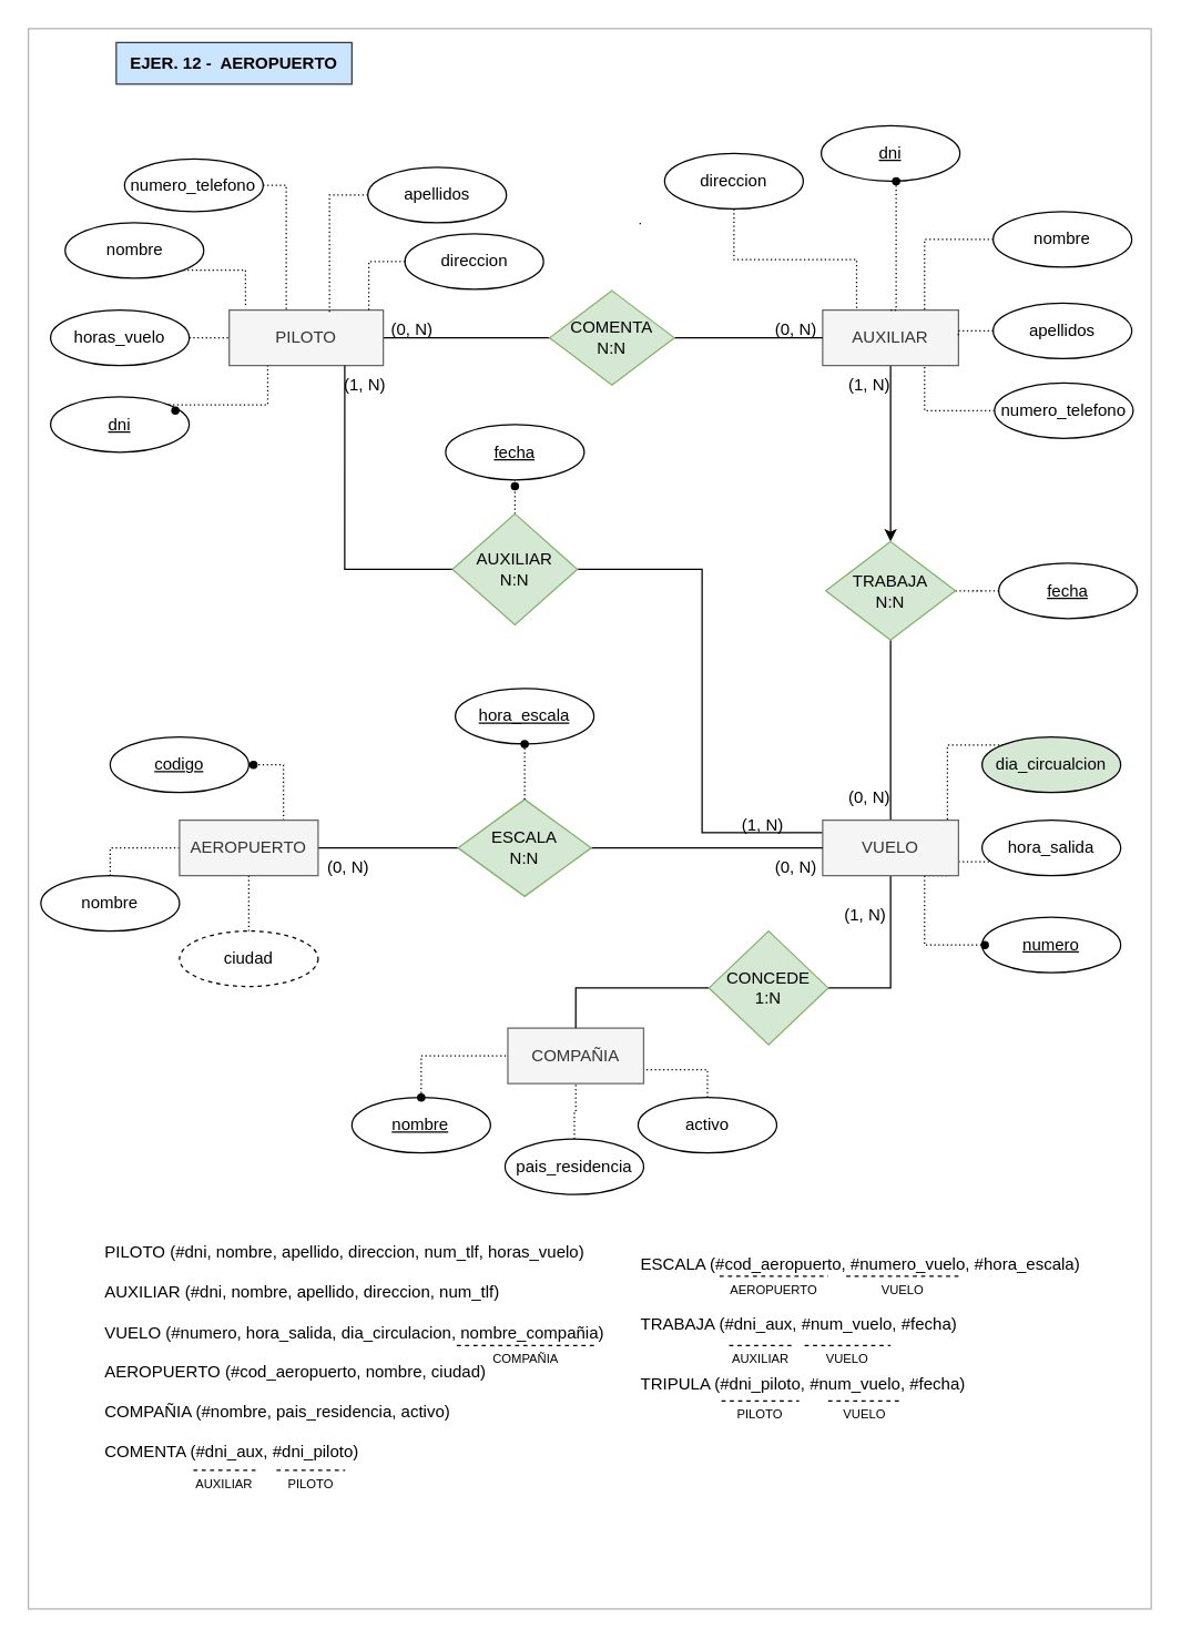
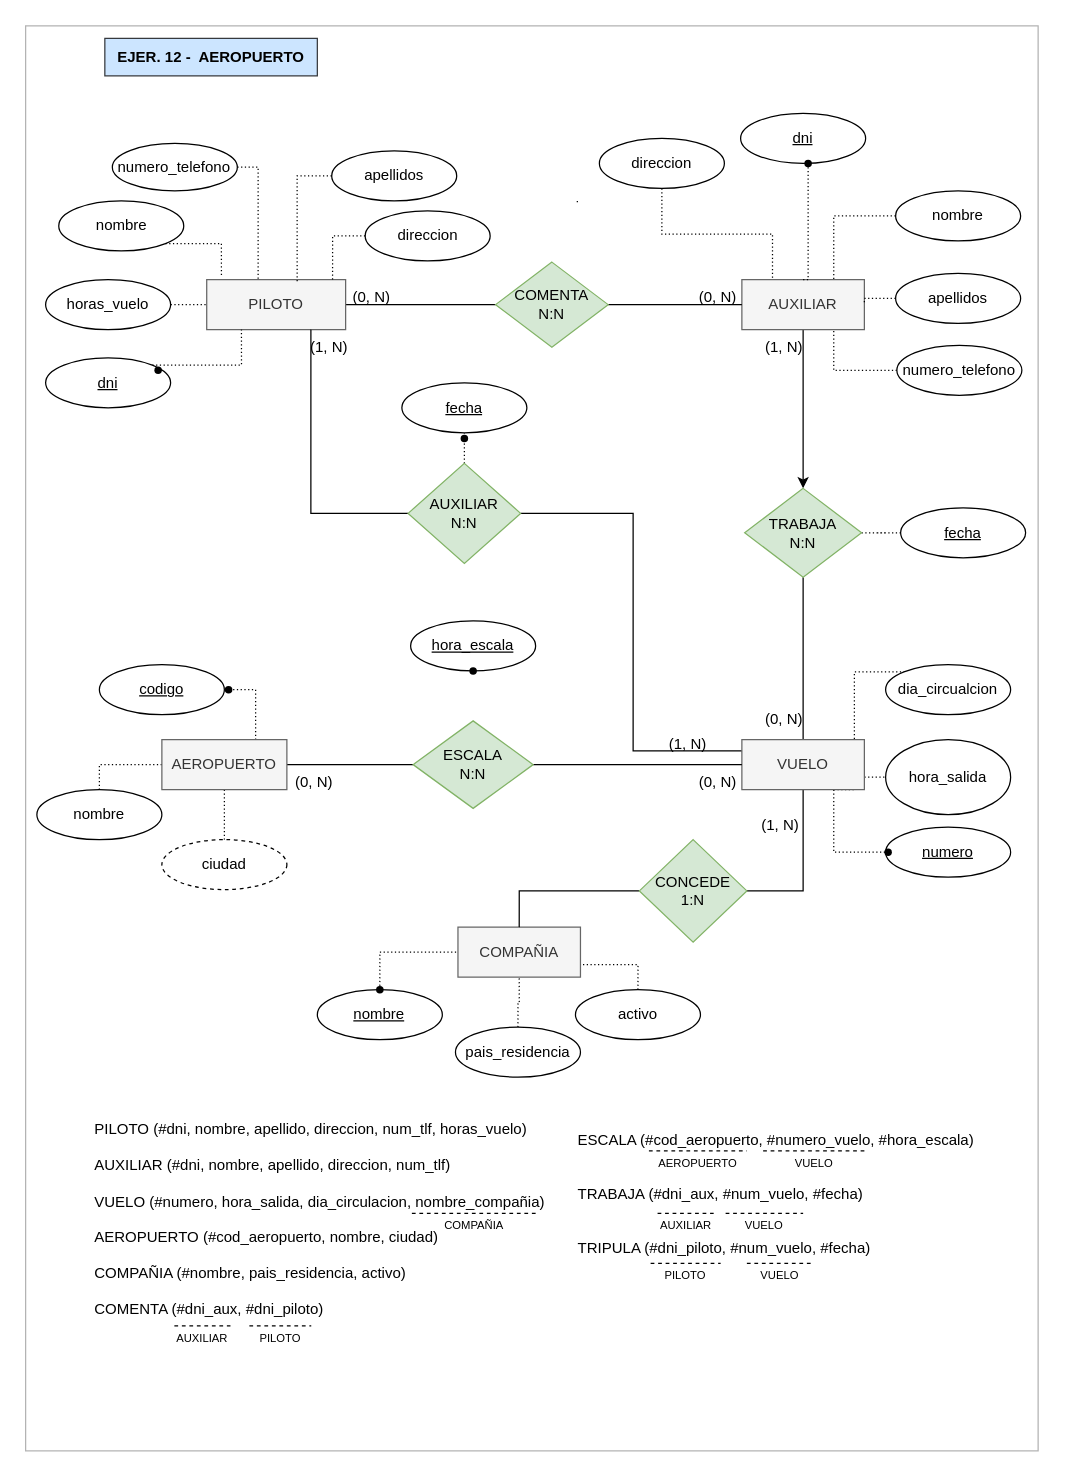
- <mxCell id="48" value="dia_circualcion" style="ellipse;whiteSpace=wrap;html=1;align=center;fillColor=#d5e8d4;" vertex="1" parent="1"><mxGeometry x="708" y="531" width="100" height="40" as="geometry" /></mxCell>
+ <mxCell id="48" value="dia_circualcion" style="ellipse;whiteSpace=wrap;html=1;align=center;" vertex="1" parent="1"><mxGeometry x="708" y="531" width="100" height="40" as="geometry" /></mxCell>
- <mxCell id="73" style="edgeStyle=orthogonalEdgeStyle;rounded=0;orthogonalLoop=1;jettySize=auto;html=1;exitX=0.5;exitY=1;exitDx=0;exitDy=0;dashed=1;dashPattern=1 2;endArrow=none;endFill=0;" edge="1" parent="1" source="74" target="63"><mxGeometry relative="1" as="geometry" /></mxCell>
- <mxCell id="47" value="hora_salida" style="ellipse;whiteSpace=wrap;html=1;align=center;" vertex="1" parent="1"><mxGeometry x="708" y="591" width="100" height="40" as="geometry" /></mxCell>
+ <mxCell id="47" value="hora_salida" style="ellipse;whiteSpace=wrap;html=1;align=center;" vertex="1" parent="1"><mxGeometry x="708" y="591" width="100" height="60" as="geometry" /></mxCell>
